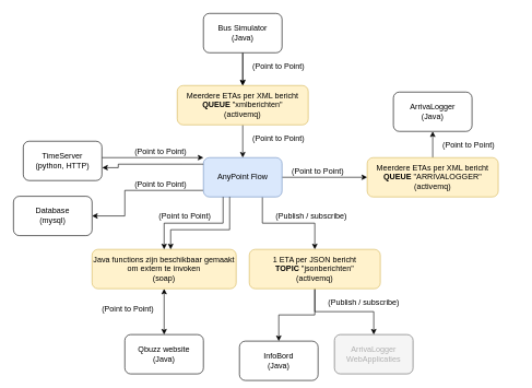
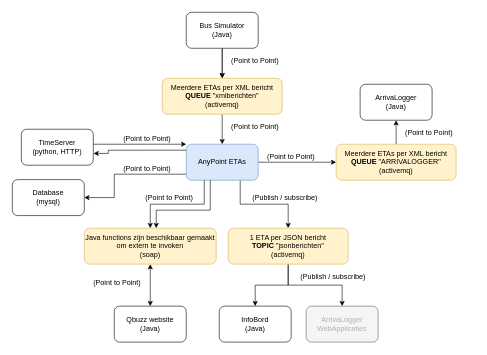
- <mxCell id="10" value="AnyPoint Flow" style="rounded=1;whiteSpace=wrap;html=1;fillColor=#dae8fc;strokeColor=#6c8ebf;" parent="1" vertex="1"><mxGeometry x="310" y="240" width="120" height="60" as="geometry" /></mxCell>
+ <mxCell id="10" value="AnyPoint ETAs" style="rounded=1;whiteSpace=wrap;html=1;fillColor=#dae8fc;strokeColor=#6c8ebf;" parent="1" vertex="1"><mxGeometry x="310" y="240" width="120" height="60" as="geometry" /></mxCell>
- <mxCell id="16" value="InfoBord&lt;br&gt;(Java)" style="rounded=1;whiteSpace=wrap;html=1;" parent="1" vertex="1"><mxGeometry x="365" y="520" width="120" height="60" as="geometry" /></mxCell>
+ <mxCell id="16" value="InfoBord&lt;br&gt;(Java)" style="rounded=1;whiteSpace=wrap;html=1;" parent="1" vertex="1"><mxGeometry x="365" y="510" width="120" height="60" as="geometry" /></mxCell>
